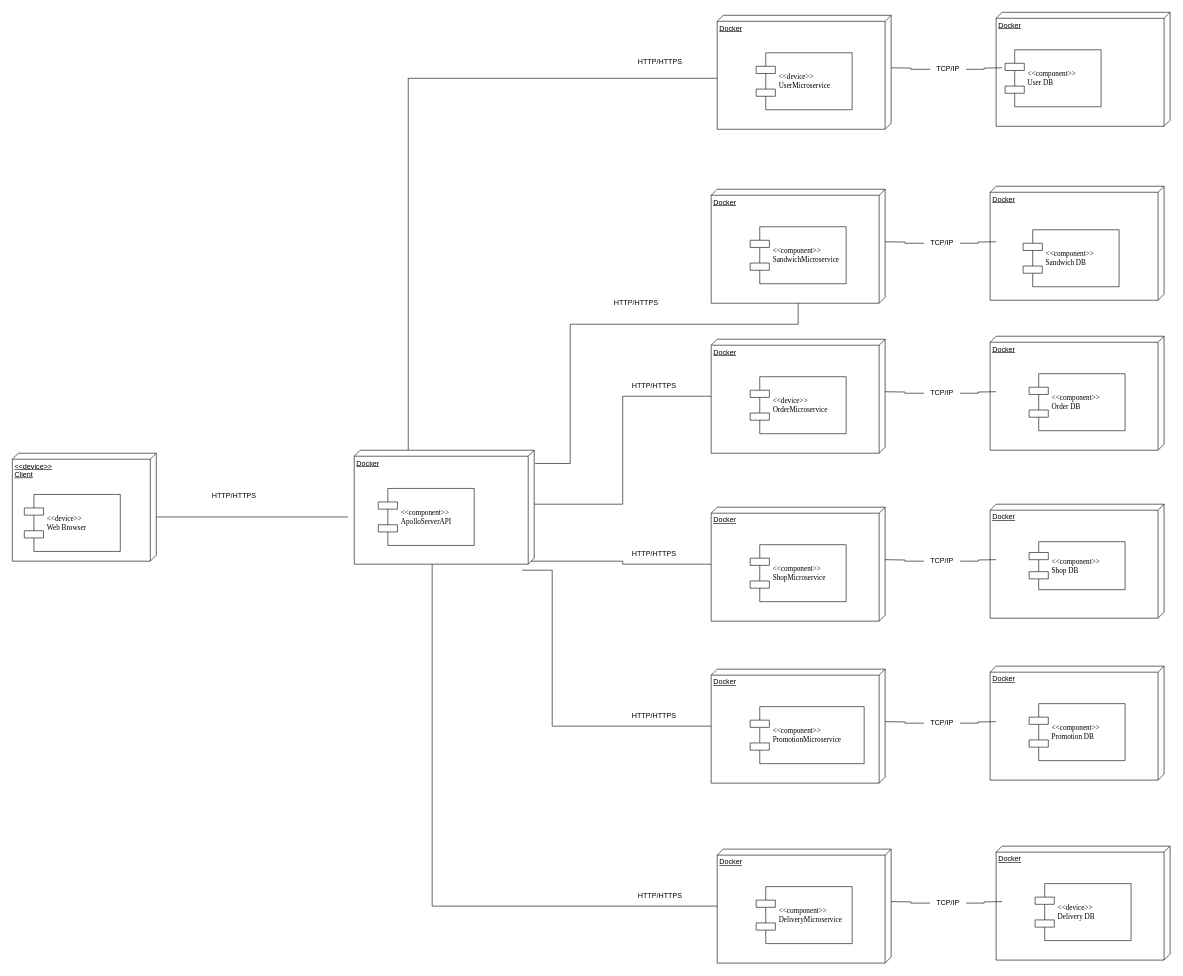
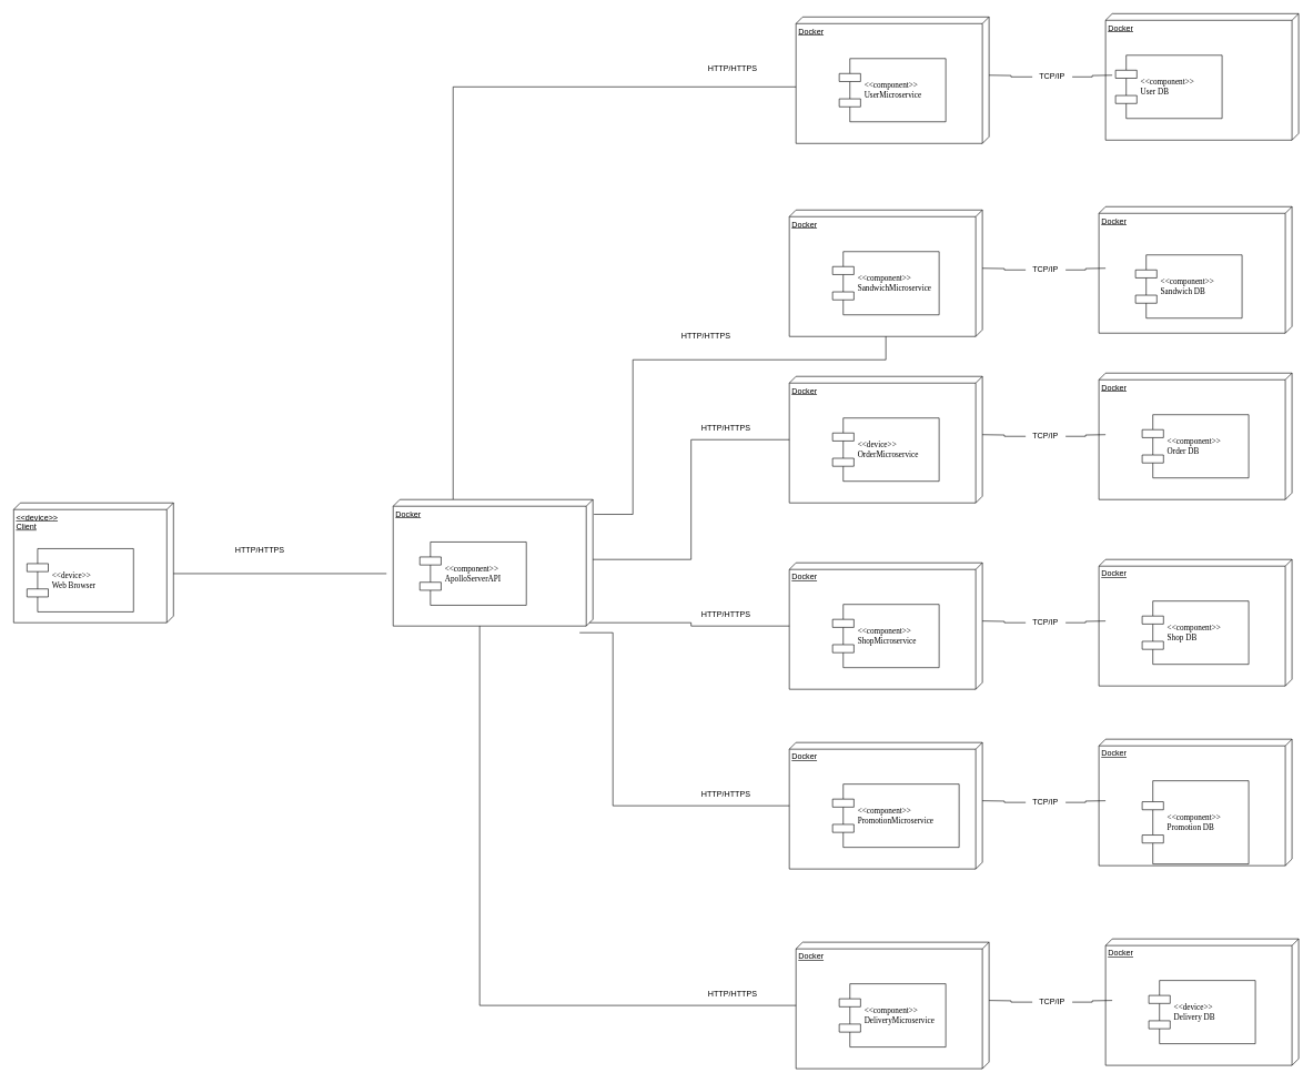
- <mxCell id="6" value="&amp;lt;&amp;lt;device&amp;gt;&amp;gt;&lt;br&gt;UserMicroservice" style="shape=component;align=left;spacingLeft=36;rounded=0;shadow=0;comic=0;labelBackgroundColor=none;strokeWidth=1;fontFamily=Verdana;fontSize=12;html=1;" parent="1" vertex="1"><mxGeometry x="1260" y="87.5" width="160" height="95" as="geometry" /></mxCell>
+ <mxCell id="6" value="&amp;lt;&amp;lt;component&amp;gt;&amp;gt;&lt;br&gt;UserMicroservice" style="shape=component;align=left;spacingLeft=36;rounded=0;shadow=0;comic=0;labelBackgroundColor=none;strokeWidth=1;fontFamily=Verdana;fontSize=12;html=1;" parent="1" vertex="1"><mxGeometry x="1260" y="87.5" width="160" height="95" as="geometry" /></mxCell>
- <mxCell id="39" value="&amp;lt;&amp;lt;component&amp;gt;&amp;gt;&lt;br&gt;Shop DB" style="shape=component;align=left;spacingLeft=36;rounded=0;shadow=0;comic=0;labelBackgroundColor=none;strokeWidth=1;fontFamily=Verdana;fontSize=12;html=1;" vertex="1" parent="1"><mxGeometry x="1715" y="902.5" width="160" height="80" as="geometry" /></mxCell>
+ <mxCell id="39" value="&amp;lt;&amp;lt;component&amp;gt;&amp;gt;&lt;br&gt;Shop DB" style="shape=component;align=left;spacingLeft=36;rounded=0;shadow=0;comic=0;labelBackgroundColor=none;strokeWidth=1;fontFamily=Verdana;fontSize=12;html=1;" vertex="1" parent="1"><mxGeometry x="1715" y="902.5" width="160" height="95" as="geometry" /></mxCell>
- <mxCell id="48" value="&amp;lt;&amp;lt;component&amp;gt;&amp;gt;&lt;br&gt;Promotion DB" style="shape=component;align=left;spacingLeft=36;rounded=0;shadow=0;comic=0;labelBackgroundColor=none;strokeWidth=1;fontFamily=Verdana;fontSize=12;html=1;" vertex="1" parent="1"><mxGeometry x="1715" y="1172.5" width="160" height="95" as="geometry" /></mxCell>
+ <mxCell id="48" value="&amp;lt;&amp;lt;component&amp;gt;&amp;gt;&lt;br&gt;Promotion DB" style="shape=component;align=left;spacingLeft=36;rounded=0;shadow=0;comic=0;labelBackgroundColor=none;strokeWidth=1;fontFamily=Verdana;fontSize=12;html=1;" vertex="1" parent="1"><mxGeometry x="1715" y="1172.5" width="160" height="125" as="geometry" /></mxCell>
